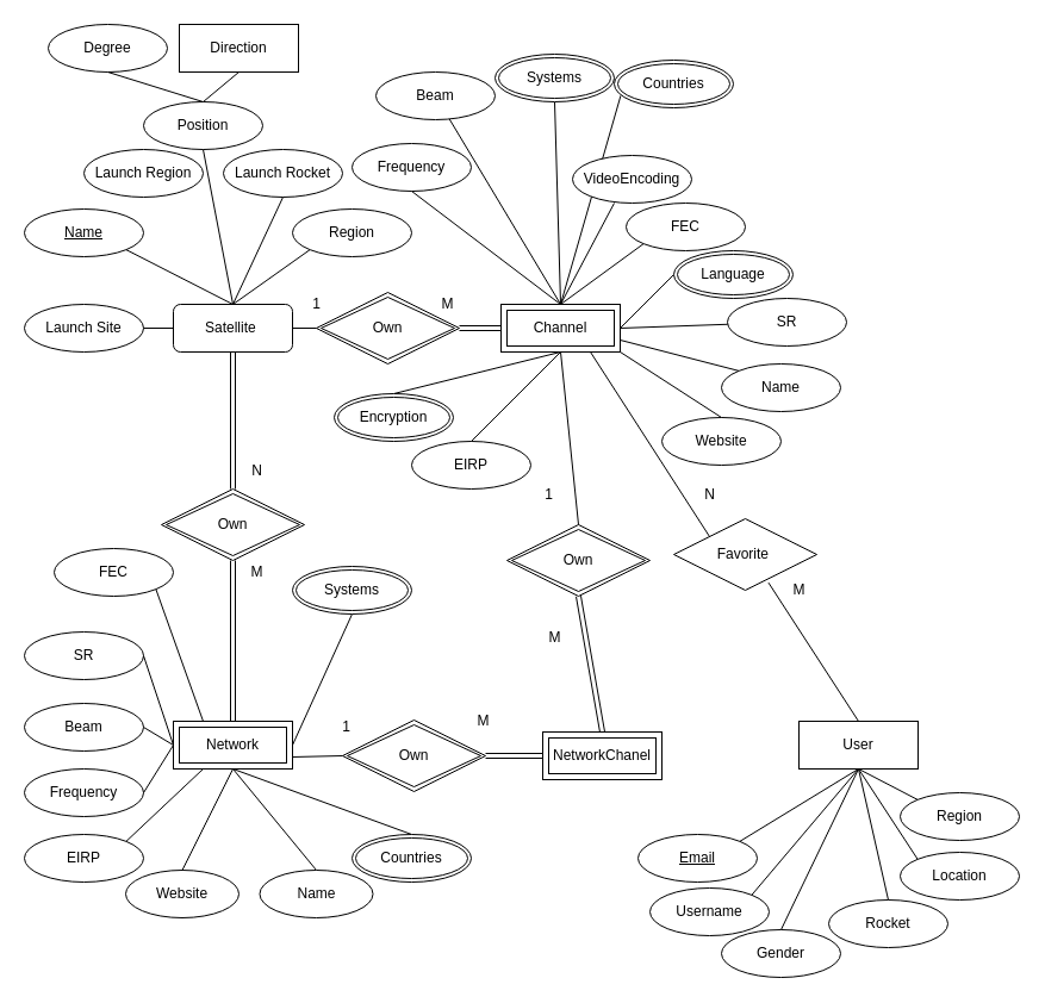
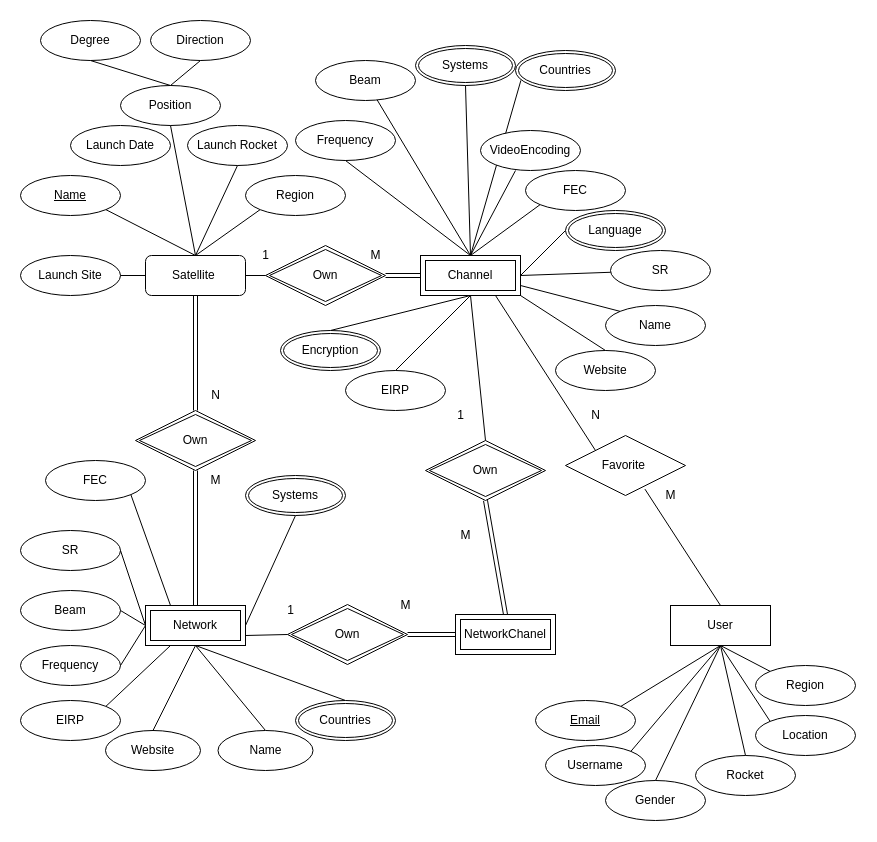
- <mxCell id="44" value="Direction" style="whiteSpace=wrap;html=1;align=center;rounded=0;" parent="1" vertex="1"><mxGeometry x="150" y="20" width="100" height="40" as="geometry" /></mxCell>
+ <mxCell id="44" value="Direction" style="ellipse;whiteSpace=wrap;html=1;align=center;" parent="1" vertex="1"><mxGeometry x="150" y="20" width="100" height="40" as="geometry" /></mxCell>
- <mxCell id="4" value="Launch Region" style="ellipse;whiteSpace=wrap;html=1;align=center;" parent="1" vertex="1"><mxGeometry x="70" y="125" width="100" height="40" as="geometry" /></mxCell>
+ <mxCell id="4" value="Launch Date" style="ellipse;whiteSpace=wrap;html=1;align=center;" parent="1" vertex="1"><mxGeometry x="70" y="125" width="100" height="40" as="geometry" /></mxCell>
